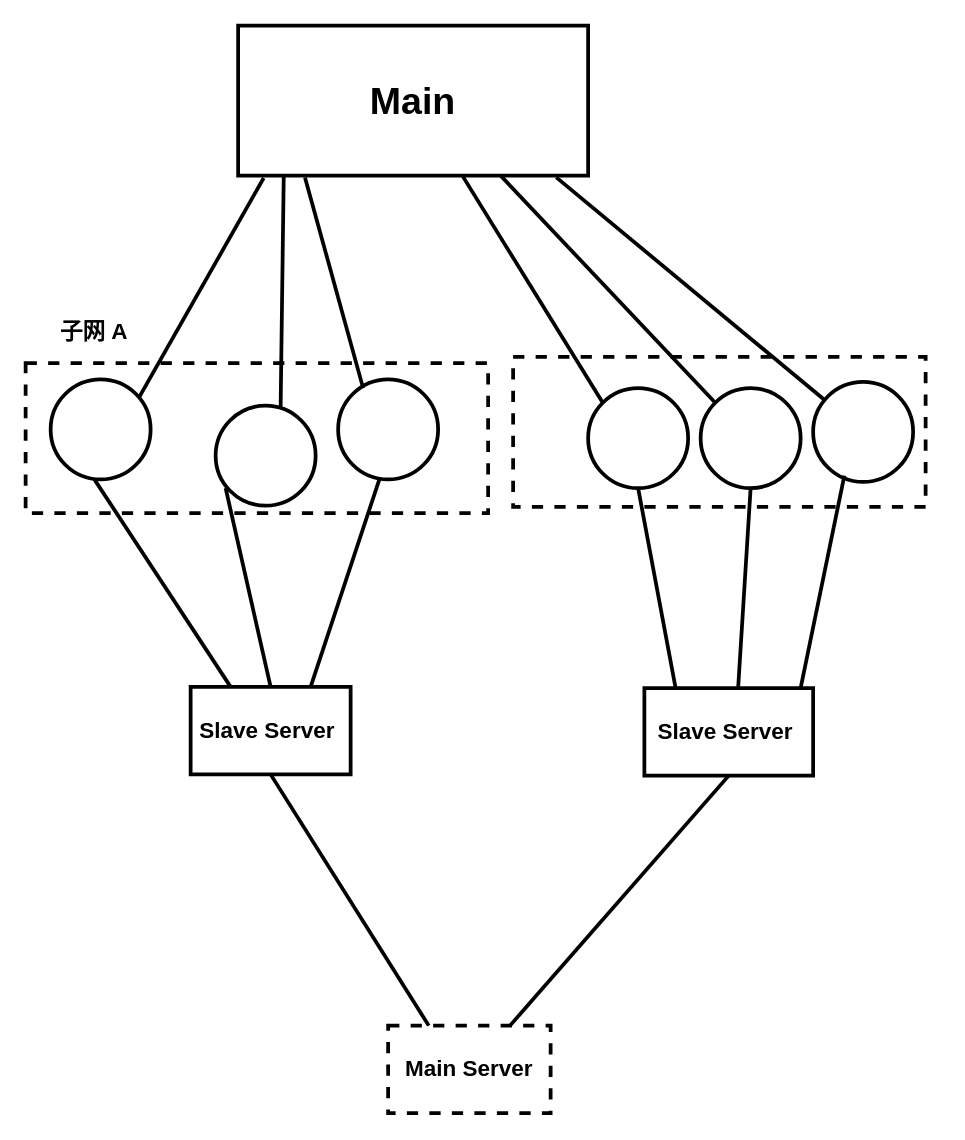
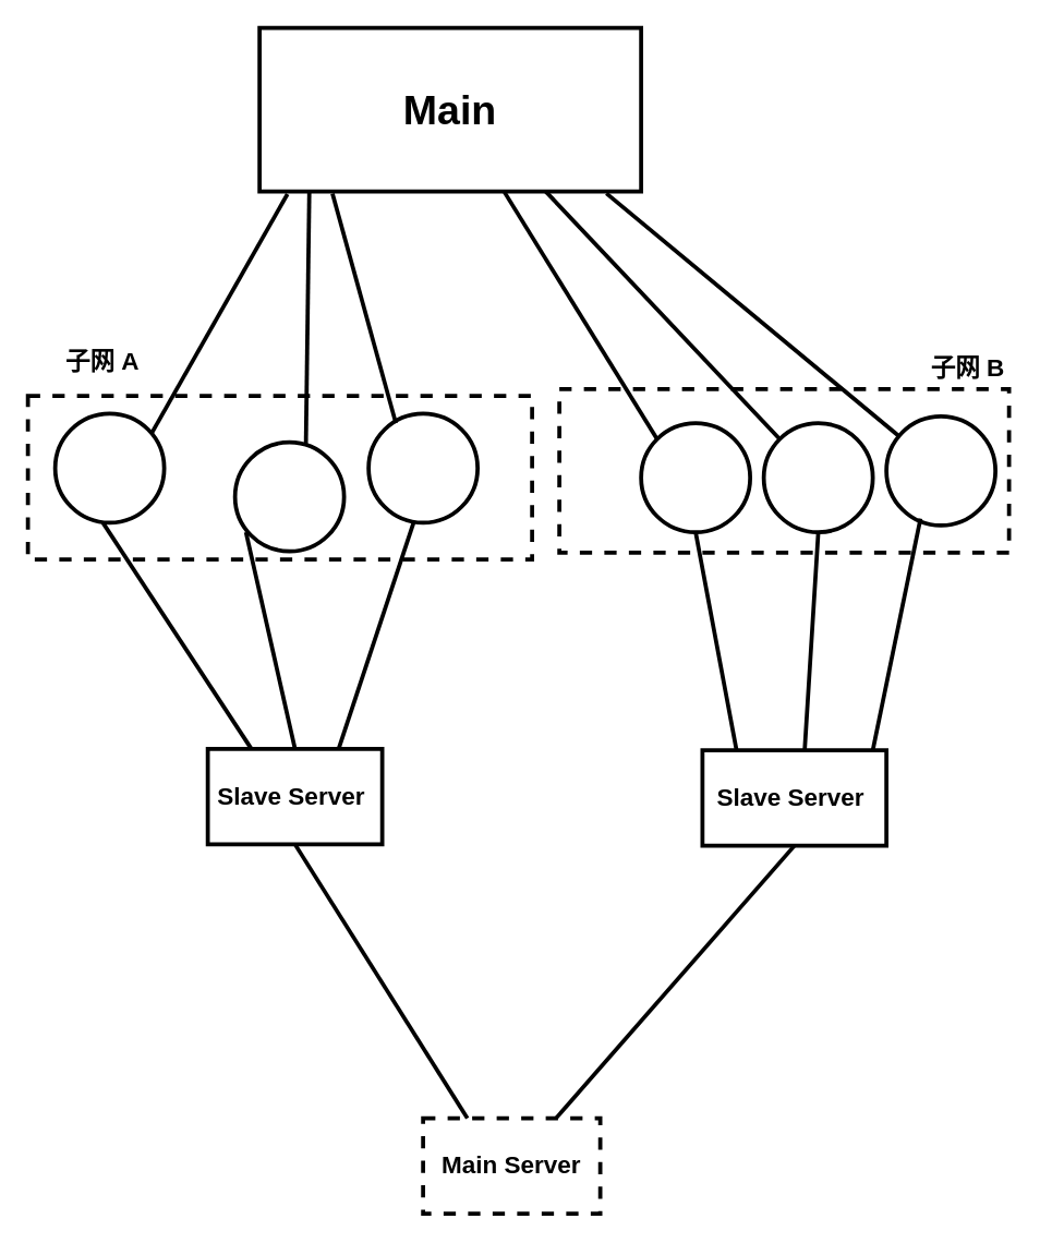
+ <mxCell id="29" value="&lt;font color=&quot;#000000&quot; style=&quot;font-size: 18px&quot;&gt;&lt;b&gt;子网 B&lt;/b&gt;&lt;/font&gt;" style="text;html=1;strokeColor=none;fillColor=none;align=center;verticalAlign=middle;whiteSpace=wrap;rounded=0;" parent="1" vertex="1"><mxGeometry x="670" y="260" width="80" height="20" as="geometry" /></mxCell>
